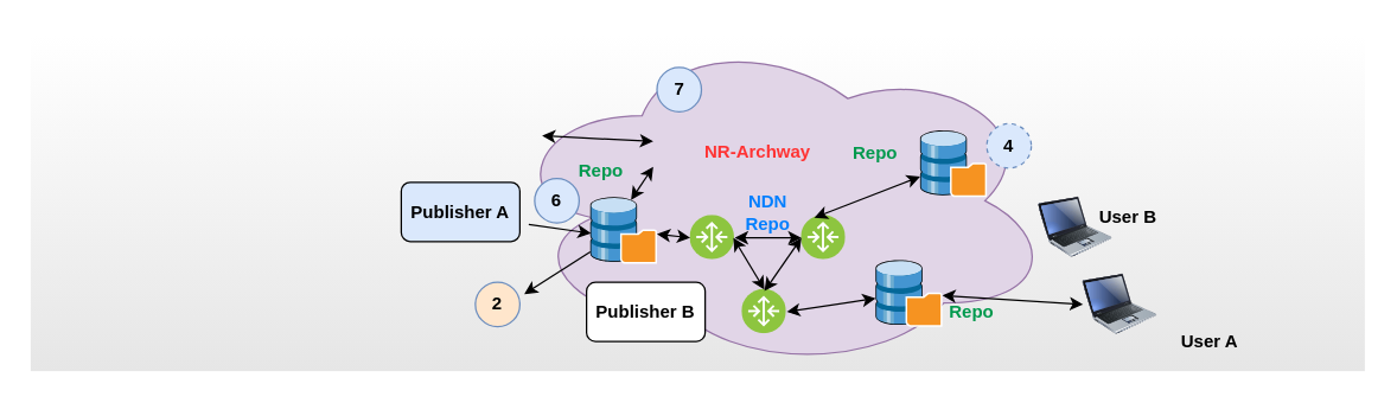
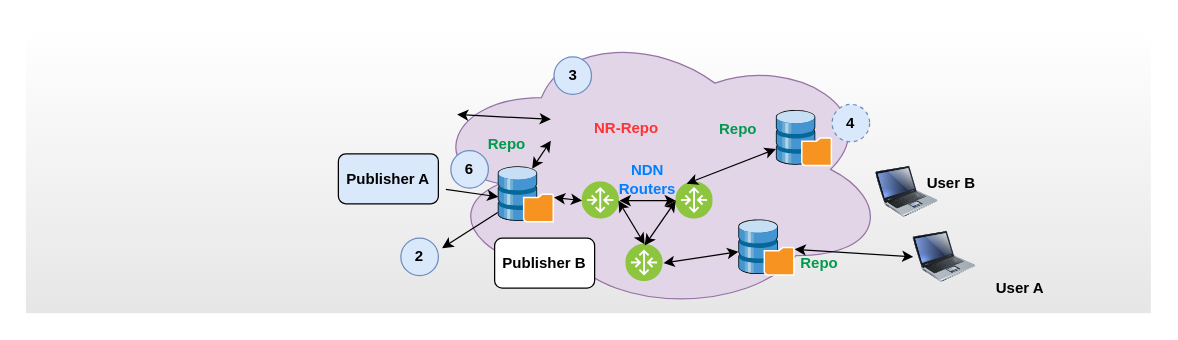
- <mxCell id="6" value="&lt;div&gt;&lt;b&gt;7&lt;/b&gt;&lt;/div&gt;" style="ellipse;whiteSpace=wrap;html=1;aspect=fixed;rounded=1;strokeColor=#6c8ebf;fillColor=#dae8fc;container=0;" parent="1" vertex="1"><mxGeometry x="442.5" y="45" width="30" height="30" as="geometry" /></mxCell>
+ <mxCell id="6" value="&lt;div&gt;&lt;b&gt;3&lt;/b&gt;&lt;/div&gt;" style="ellipse;whiteSpace=wrap;html=1;aspect=fixed;rounded=1;strokeColor=#6c8ebf;fillColor=#dae8fc;container=0;" parent="1" vertex="1"><mxGeometry x="442.5" y="45" width="30" height="30" as="geometry" /></mxCell>
- <mxCell id="35" value="&lt;font color=&quot;#FF3333&quot;&gt;&lt;b&gt;NR-Archway&lt;br&gt;&lt;/b&gt;&lt;/font&gt;" style="text;whiteSpace=wrap;html=1;container=0;" parent="1" vertex="1"><mxGeometry x="472.5" y="88" width="100" height="30" as="geometry" /></mxCell>
+ <mxCell id="35" value="&lt;font color=&quot;#FF3333&quot;&gt;&lt;b&gt;NR-Repo&lt;br&gt;&lt;/b&gt;&lt;/font&gt;" style="text;whiteSpace=wrap;html=1;container=0;" parent="1" vertex="1"><mxGeometry x="472.5" y="88" width="100" height="30" as="geometry" /></mxCell>
- <mxCell id="30" value="&lt;div&gt;&lt;font color=&quot;#007FFF&quot;&gt;&lt;b&gt;NDN&lt;/b&gt;&lt;/font&gt;&lt;/div&gt;&lt;div&gt;&lt;font color=&quot;#007FFF&quot;&gt;&lt;b&gt; Repo&lt;/b&gt;&lt;/font&gt;&lt;/div&gt;" style="text;html=1;align=center;verticalAlign=middle;resizable=0;points=[];autosize=1;container=0;" parent="1" vertex="1"><mxGeometry x="487" y="127.5" width="60" height="30" as="geometry" /></mxCell>
+ <mxCell id="30" value="&lt;div&gt;&lt;font color=&quot;#007FFF&quot;&gt;&lt;b&gt;NDN&lt;/b&gt;&lt;/font&gt;&lt;/div&gt;&lt;div&gt;&lt;font color=&quot;#007FFF&quot;&gt;&lt;b&gt; Routers&lt;/b&gt;&lt;/font&gt;&lt;/div&gt;" style="text;html=1;align=center;verticalAlign=middle;resizable=0;points=[];autosize=1;container=0;" parent="1" vertex="1"><mxGeometry x="487" y="127.5" width="60" height="30" as="geometry" /></mxCell>
- <mxCell id="37" value="&lt;b&gt;2&lt;/b&gt;" style="ellipse;whiteSpace=wrap;html=1;aspect=fixed;rounded=1;strokeColor=#6c8ebf;fillColor=#ffe6cc;container=0;" parent="1" vertex="1"><mxGeometry x="320.001" y="190" width="30" height="30" as="geometry" /></mxCell>
+ <mxCell id="37" value="&lt;b&gt;2&lt;/b&gt;" style="ellipse;whiteSpace=wrap;html=1;aspect=fixed;rounded=1;strokeColor=#6c8ebf;fillColor=#dae8fc;container=0;" parent="1" vertex="1"><mxGeometry x="320.001" y="190" width="30" height="30" as="geometry" /></mxCell>
